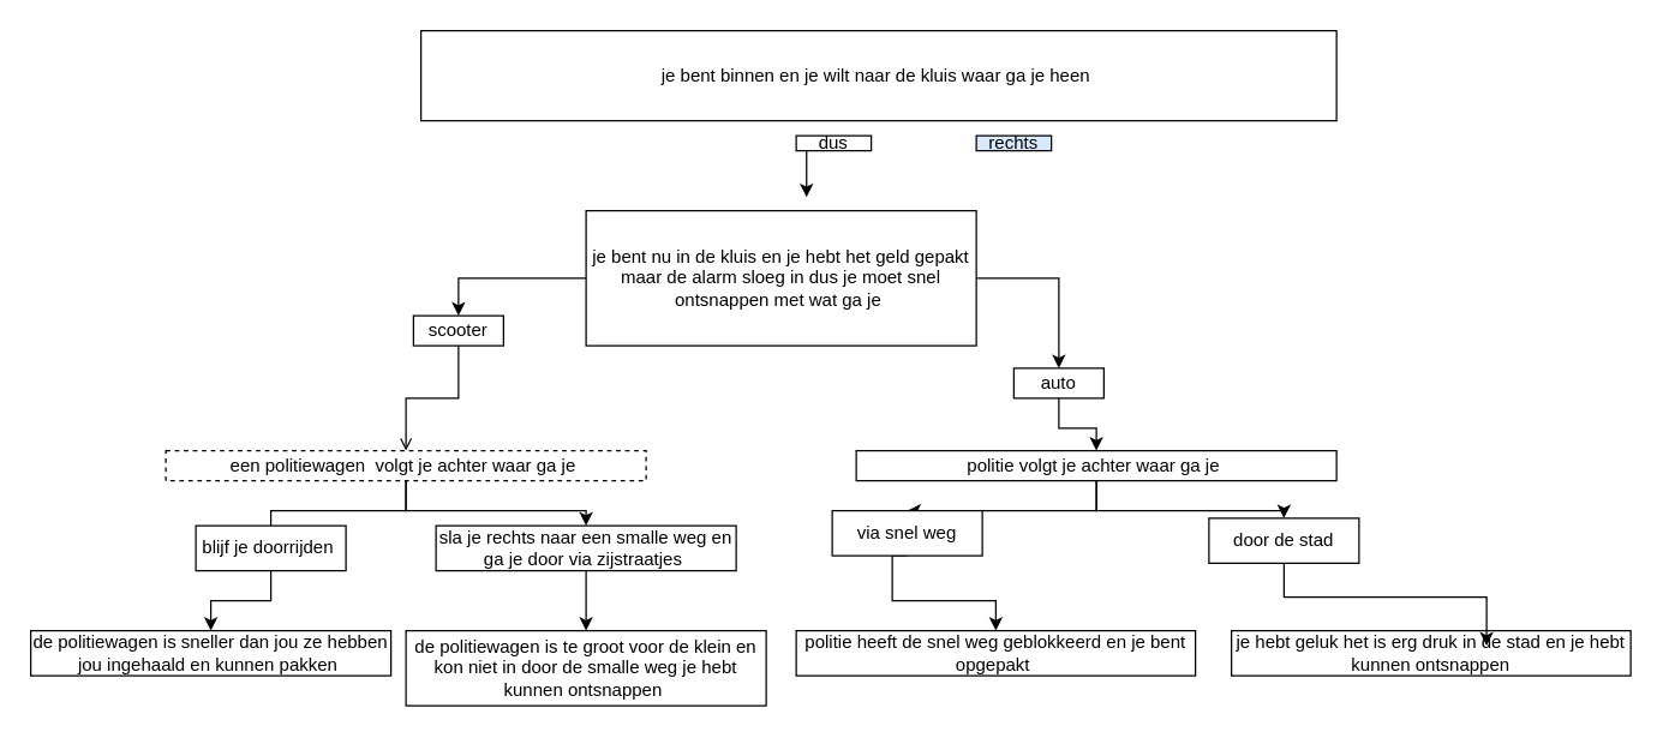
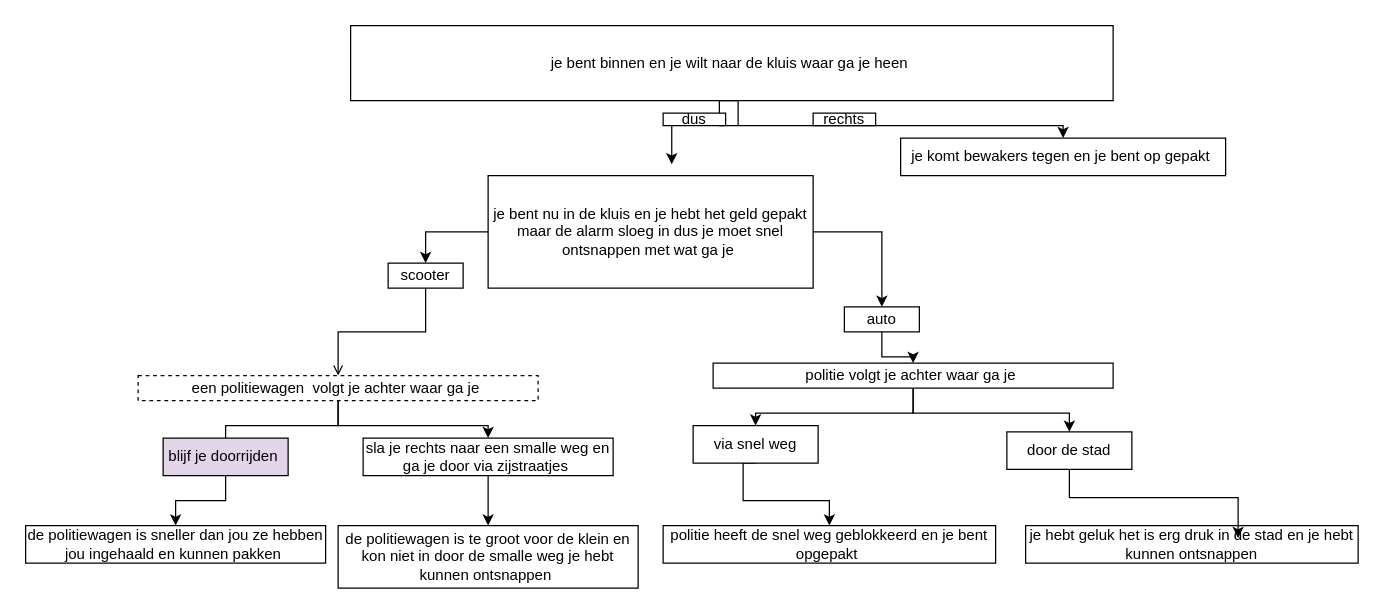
- <mxCell id="5" value="rechts" style="rounded=0;whiteSpace=wrap;html=1;fillColor=#dae8fc;" vertex="1" parent="1"><mxGeometry x="650" y="90" width="50" height="10" as="geometry" /></mxCell>
+ <mxCell id="5" value="rechts" style="rounded=0;whiteSpace=wrap;html=1;" vertex="1" parent="1"><mxGeometry x="650" y="90" width="50" height="10" as="geometry" /></mxCell>
+ <mxCell id="3" value="" style="edgeStyle=orthogonalEdgeStyle;rounded=0;orthogonalLoop=1;jettySize=auto;html=1;exitX=0.5;exitY=1;exitDx=0;exitDy=0;" edge="1" parent="1" source="5" target="6"><mxGeometry relative="1" as="geometry"><mxPoint x="575" y="40" as="sourcePoint" /><mxPoint x="820" y="100" as="targetPoint" /><Array as="points"><mxPoint x="575" y="100" /><mxPoint x="575" y="80" /><mxPoint x="590" y="80" /><mxPoint x="590" y="100" /></Array></mxGeometry></mxCell>
+ <mxCell id="6" value="je komt bewakers tegen en je bent op gepakt&amp;nbsp;" style="rounded=0;whiteSpace=wrap;html=1;" vertex="1" parent="1"><mxGeometry x="720" y="110" width="260" height="30" as="geometry" /></mxCell>
- <mxCell id="13" value="scooter" style="rounded=0;whiteSpace=wrap;html=1;" vertex="1" parent="1"><mxGeometry x="275" y="210" width="60" height="20" as="geometry" /></mxCell>
+ <mxCell id="13" value="scooter" style="rounded=0;whiteSpace=wrap;html=1;" vertex="1" parent="1"><mxGeometry x="310" y="210" width="60" height="20" as="geometry" /></mxCell>
- <mxCell id="16" value="politie volgt je achter waar ga je&amp;nbsp;" style="rounded=0;whiteSpace=wrap;html=1;" vertex="1" parent="1"><mxGeometry x="570" y="300" width="320" height="20" as="geometry" /></mxCell>
+ <mxCell id="16" value="politie volgt je achter waar ga je&amp;nbsp;" style="rounded=0;whiteSpace=wrap;html=1;" vertex="1" parent="1"><mxGeometry x="570" y="290" width="320" height="20" as="geometry" /></mxCell>
- <mxCell id="30" value="blijf je doorrijden&amp;nbsp;" style="rounded=0;whiteSpace=wrap;html=1;" vertex="1" parent="1"><mxGeometry x="130" y="350" width="100" height="30" as="geometry" /></mxCell>
+ <mxCell id="30" value="blijf je doorrijden&amp;nbsp;" style="rounded=0;whiteSpace=wrap;html=1;fillColor=#e1d5e7;" vertex="1" parent="1"><mxGeometry x="130" y="350" width="100" height="30" as="geometry" /></mxCell>
